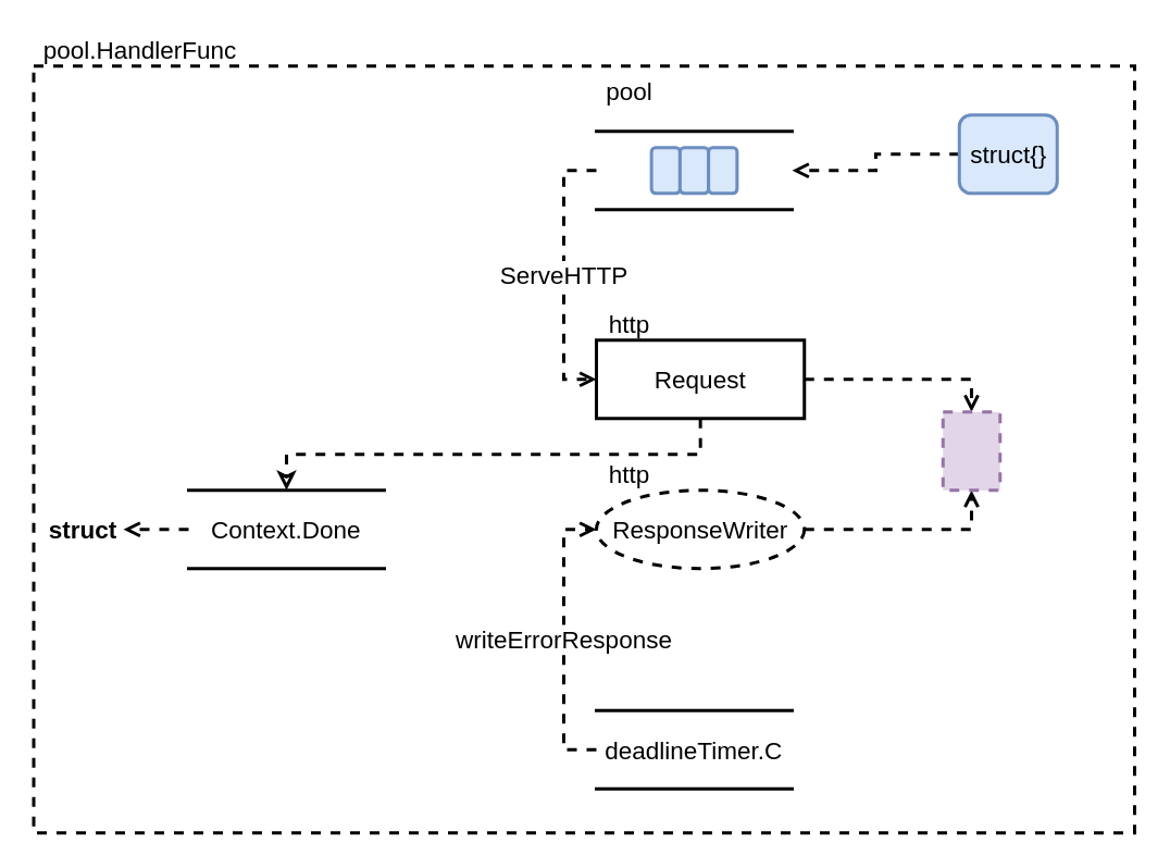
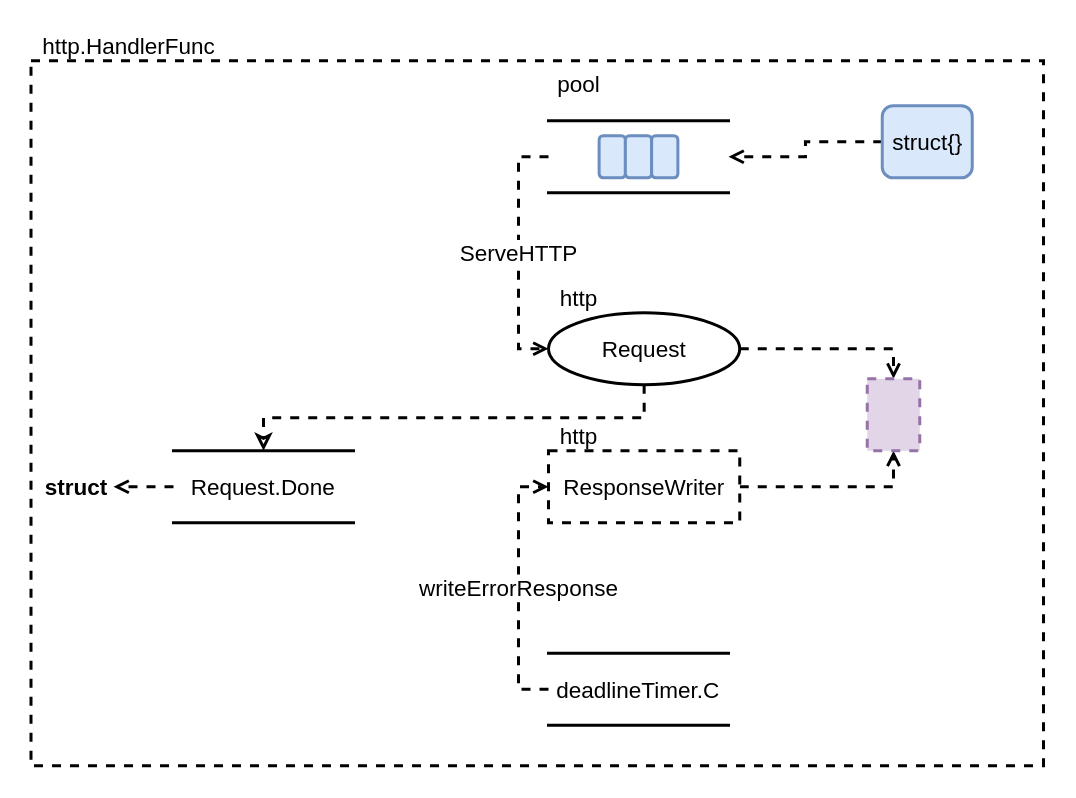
- <mxCell id="24" value="pool.HandlerFunc" style="text;html=1;align=center;verticalAlign=middle;resizable=0;points=[];autosize=1;strokeColor=none;fillColor=none;fontSize=15;" vertex="1" parent="1"><mxGeometry x="20" y="20" width="130" height="20" as="geometry" /></mxCell>
+ <mxCell id="24" value="http.HandlerFunc" style="text;html=1;align=center;verticalAlign=middle;resizable=0;points=[];autosize=1;strokeColor=none;fillColor=none;fontSize=15;" vertex="1" parent="1"><mxGeometry x="20" y="20" width="130" height="20" as="geometry" /></mxCell>
- <mxCell id="10" value="Request" style="rounded=0;whiteSpace=wrap;html=1;strokeWidth=2;fontSize=15;gradientColor=none;" vertex="1" parent="1"><mxGeometry x="365" y="208" width="127.5" height="48" as="geometry" /></mxCell>
+ <mxCell id="10" value="Request" style="ellipse;whiteSpace=wrap;html=1;strokeWidth=2;fontSize=15;gradientColor=none;" vertex="1" parent="1"><mxGeometry x="365" y="208" width="127.5" height="48" as="geometry" /></mxCell>
- <mxCell id="17" value="Context.Done" style="shape=partialRectangle;whiteSpace=wrap;html=1;left=0;right=0;fillColor=none;strokeWidth=2;fontSize=15;" vertex="1" parent="1"><mxGeometry x="115" y="300" width="120" height="48" as="geometry" /></mxCell>
+ <mxCell id="17" value="Request.Done" style="shape=partialRectangle;whiteSpace=wrap;html=1;left=0;right=0;fillColor=none;strokeWidth=2;fontSize=15;" vertex="1" parent="1"><mxGeometry x="115" y="300" width="120" height="48" as="geometry" /></mxCell>
- <mxCell id="12" value="ResponseWriter" style="ellipse;whiteSpace=wrap;html=1;strokeWidth=2;dashed=1;fontSize=15;gradientColor=none;" vertex="1" parent="1"><mxGeometry x="365" y="300" width="127.5" height="48" as="geometry" /></mxCell>
+ <mxCell id="12" value="ResponseWriter" style="rounded=0;whiteSpace=wrap;html=1;strokeWidth=2;dashed=1;fontSize=15;gradientColor=none;" vertex="1" parent="1"><mxGeometry x="365" y="300" width="127.5" height="48" as="geometry" /></mxCell>
